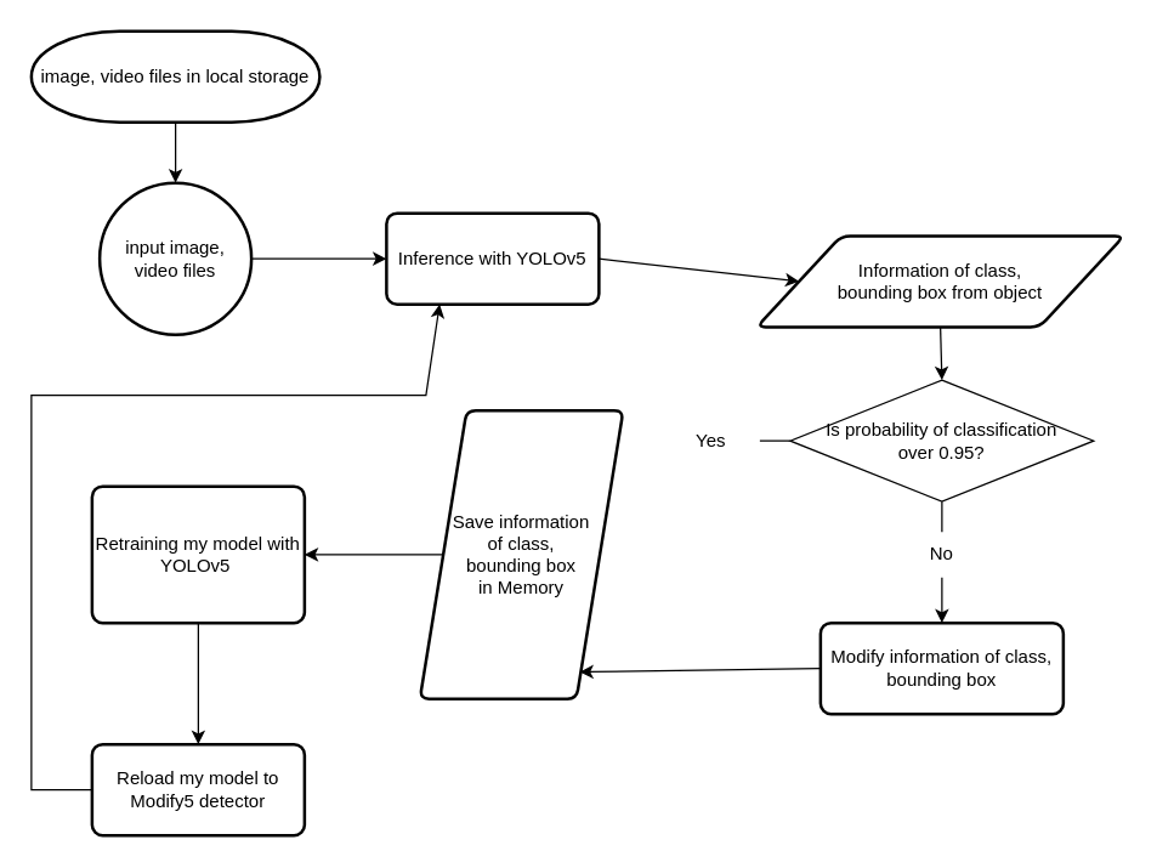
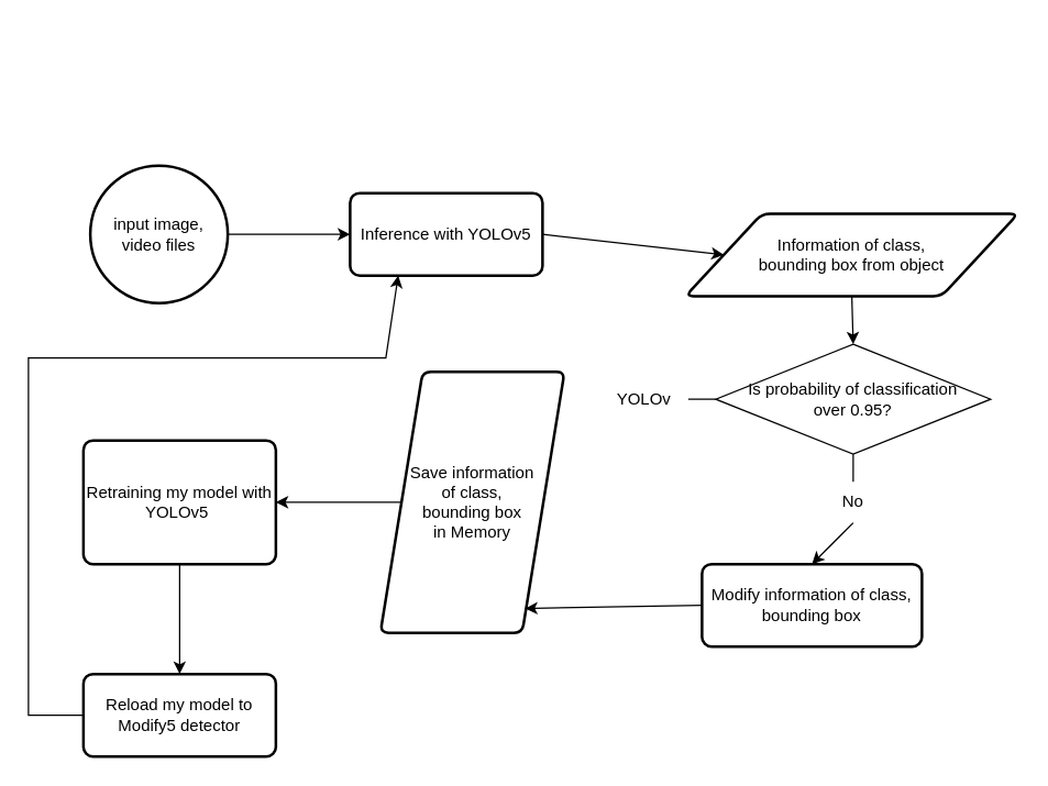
- <mxCell id="2" value="image, video files in local storage" style="strokeWidth=2;html=1;shape=mxgraph.flowchart.terminator;whiteSpace=wrap;" parent="1" vertex="1"><mxGeometry x="20" y="20" width="190" height="60" as="geometry" /></mxCell>
- <mxCell id="9" value="" style="endArrow=classic;html=1;rounded=0;exitX=0.5;exitY=1;exitDx=0;exitDy=0;exitPerimeter=0;entryX=0.5;entryY=0;entryDx=0;entryDy=0;entryPerimeter=0;" parent="1" source="2" target="3" edge="1"><mxGeometry width="50" height="50" relative="1" as="geometry"><mxPoint x="360" y="280" as="sourcePoint" /><mxPoint x="410" y="230" as="targetPoint" /></mxGeometry></mxCell>
- <mxCell id="17" value="Yes" style="text;html=1;strokeColor=none;fillColor=none;align=center;verticalAlign=middle;whiteSpace=wrap;rounded=0;" parent="1" vertex="1"><mxGeometry x="438" y="275" width="60" height="30" as="geometry" /></mxCell>
+ <mxCell id="17" value="YOLOv" style="text;html=1;strokeColor=none;fillColor=none;align=center;verticalAlign=middle;whiteSpace=wrap;rounded=0;" parent="1" vertex="1"><mxGeometry x="438" y="275" width="60" height="30" as="geometry" /></mxCell>
- <mxCell id="6" value="Modify information of class, bounding box" style="rounded=1;whiteSpace=wrap;html=1;absoluteArcSize=1;arcSize=14;strokeWidth=2;" parent="1" vertex="1"><mxGeometry x="540" y="410" width="160" height="60" as="geometry" /></mxCell>
+ <mxCell id="6" value="Modify information of class, bounding box" style="rounded=1;whiteSpace=wrap;html=1;absoluteArcSize=1;arcSize=14;strokeWidth=2;" parent="1" vertex="1"><mxGeometry x="510" y="410" width="160" height="60" as="geometry" /></mxCell>
